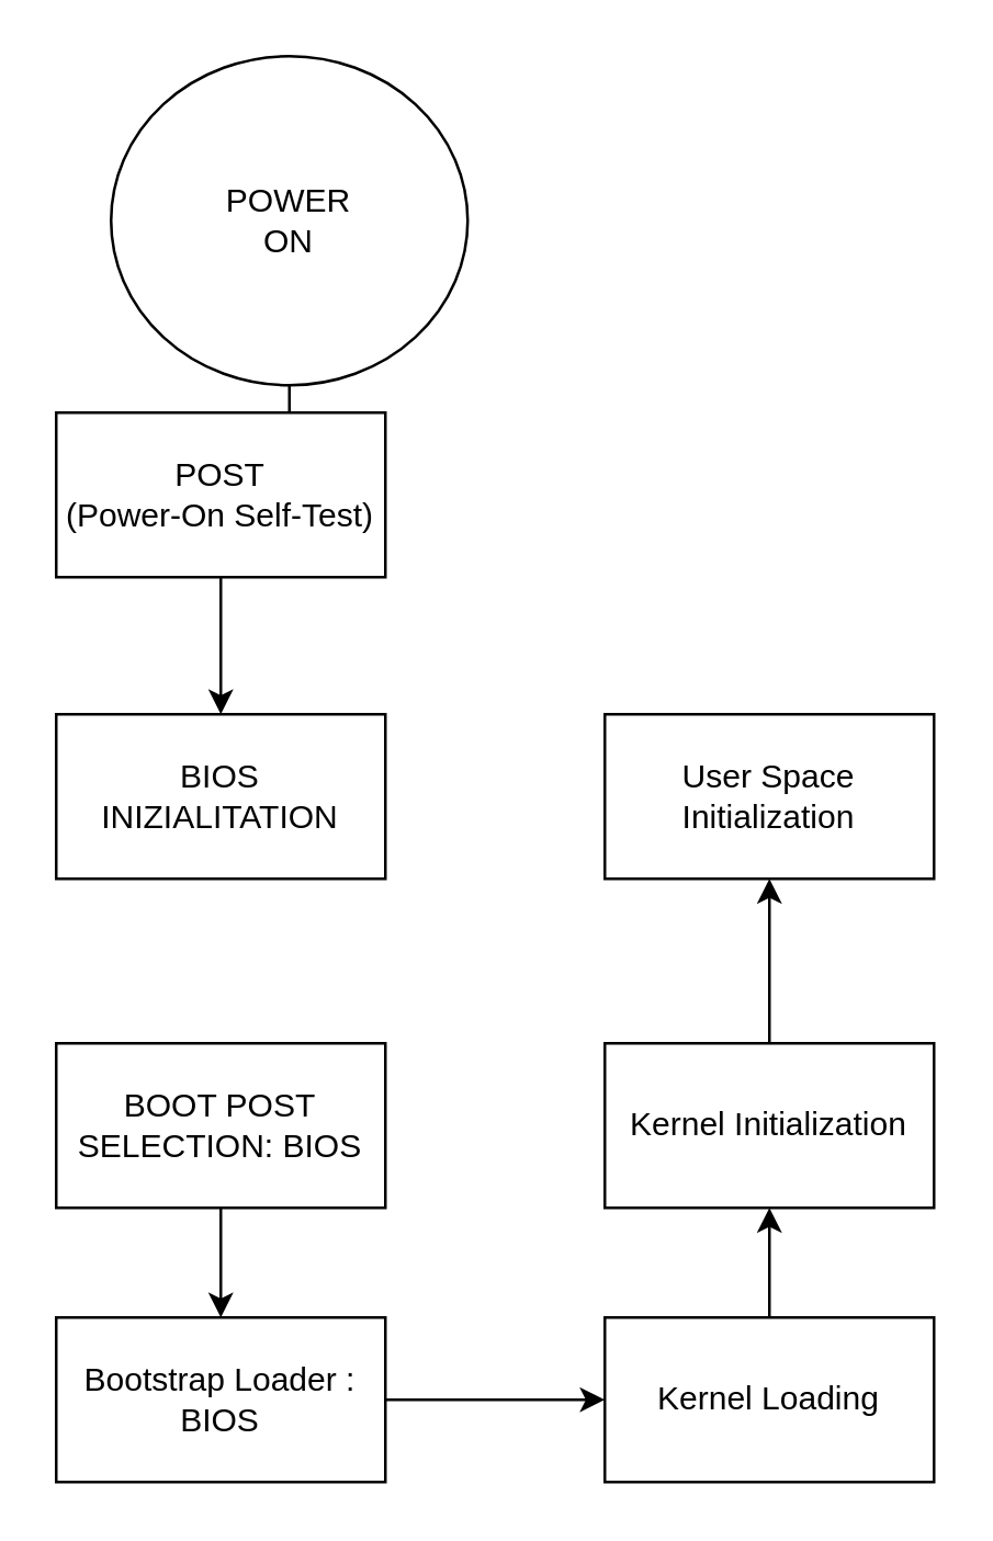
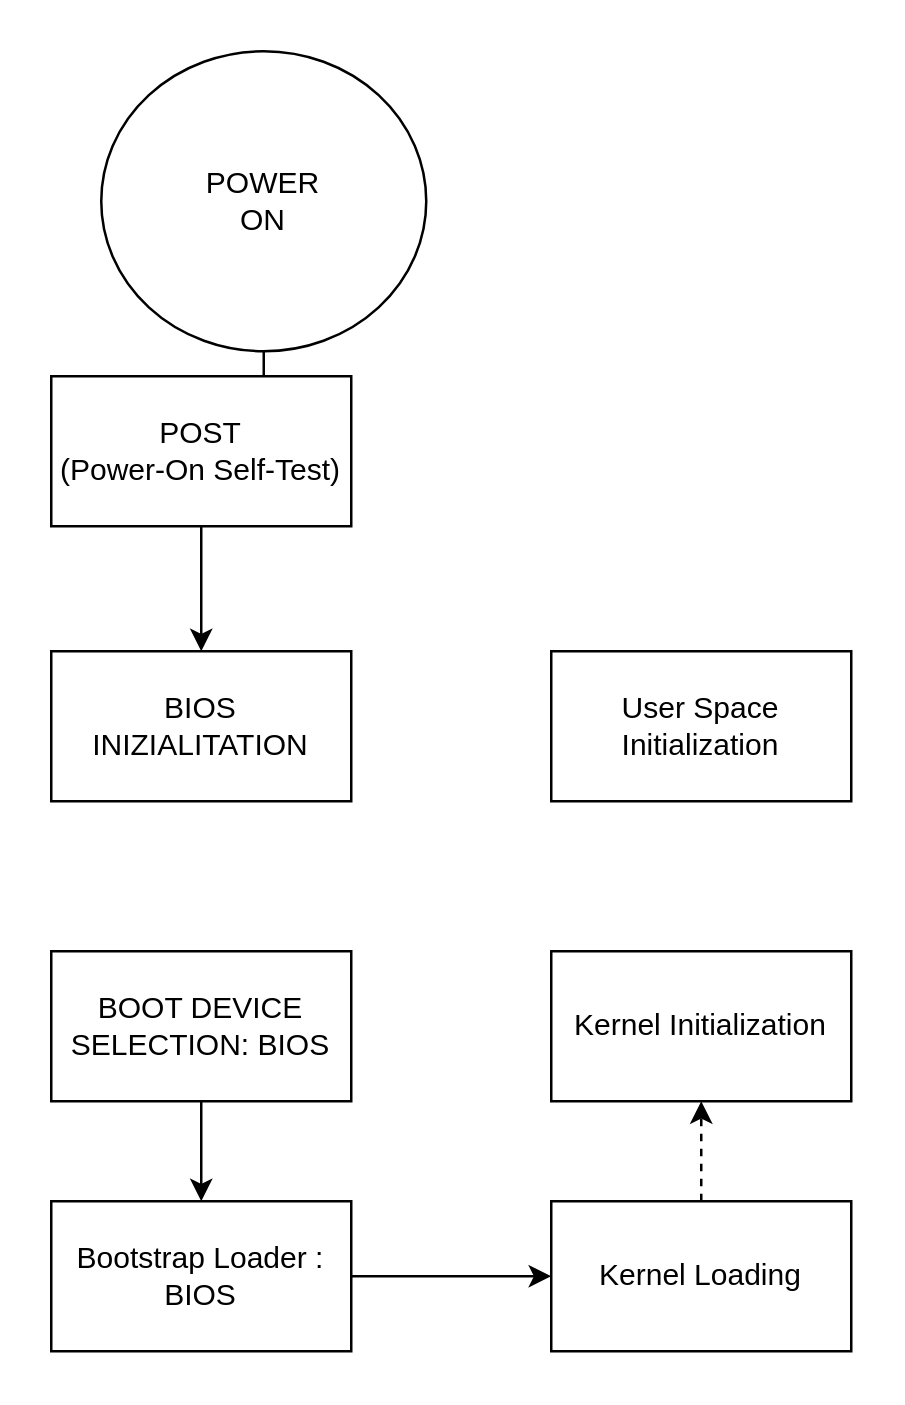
- <mxCell id="11" style="edgeStyle=orthogonalEdgeStyle;rounded=0;orthogonalLoop=1;jettySize=auto;html=1;" edge="1" parent="1" source="12" target="13"><mxGeometry relative="1" as="geometry" /></mxCell>
- <mxCell id="8" value="BOOT POST SELECTION: BIOS" style="whiteSpace=wrap;html=1;" vertex="1" parent="1"><mxGeometry x="20" y="380" width="120" height="60" as="geometry" /></mxCell>
+ <mxCell id="8" value="BOOT DEVICE SELECTION: BIOS" style="whiteSpace=wrap;html=1;" vertex="1" parent="1"><mxGeometry x="20" y="380" width="120" height="60" as="geometry" /></mxCell>
- <mxCell id="14" style="edgeStyle=orthogonalEdgeStyle;rounded=0;orthogonalLoop=1;jettySize=auto;html=1;entryX=0.5;entryY=1;entryDx=0;entryDy=0;" edge="1" parent="1" source="15" target="12"><mxGeometry relative="1" as="geometry" /></mxCell>
+ <mxCell id="14" style="edgeStyle=orthogonalEdgeStyle;rounded=0;orthogonalLoop=1;jettySize=auto;html=1;entryX=0.5;entryY=1;entryDx=0;entryDy=0;dashed=1;" edge="1" parent="1" source="15" target="12"><mxGeometry relative="1" as="geometry" /></mxCell>
